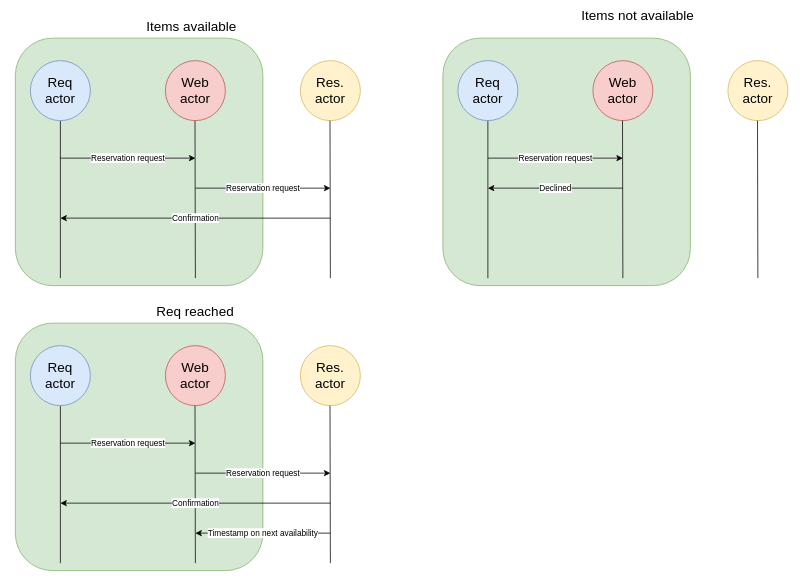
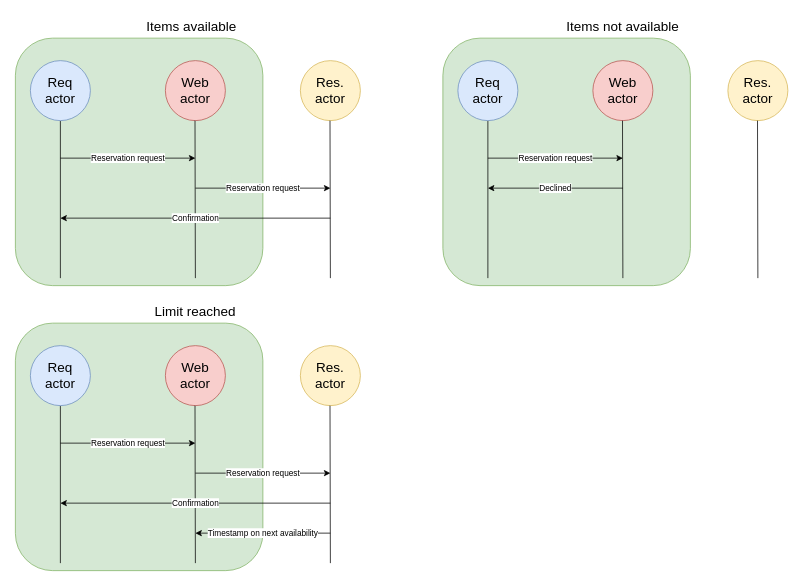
- <mxCell id="34" value="&lt;span style=&quot;font-size: 18px&quot;&gt;Items not available&lt;/span&gt;" style="text;html=1;strokeColor=none;fillColor=none;align=center;verticalAlign=middle;whiteSpace=wrap;rounded=0;" vertex="1" parent="1"><mxGeometry x="725" y="5" width="250" height="30" as="geometry" /></mxCell>
+ <mxCell id="34" value="&lt;span style=&quot;font-size: 18px&quot;&gt;Items not available&lt;/span&gt;" style="text;html=1;strokeColor=none;fillColor=none;align=center;verticalAlign=middle;whiteSpace=wrap;rounded=0;" vertex="1" parent="1"><mxGeometry x="705" y="20" width="250" height="30" as="geometry" /></mxCell>
- <mxCell id="33" value="&lt;span style=&quot;font-size: 18px&quot;&gt;Req reached&lt;/span&gt;" style="text;html=1;strokeColor=none;fillColor=none;align=center;verticalAlign=middle;whiteSpace=wrap;rounded=0;" vertex="1" parent="1"><mxGeometry x="135" y="400" width="250" height="30" as="geometry" /></mxCell>
+ <mxCell id="33" value="&lt;span style=&quot;font-size: 18px&quot;&gt;Limit reached&lt;/span&gt;" style="text;html=1;strokeColor=none;fillColor=none;align=center;verticalAlign=middle;whiteSpace=wrap;rounded=0;" vertex="1" parent="1"><mxGeometry x="135" y="400" width="250" height="30" as="geometry" /></mxCell>
